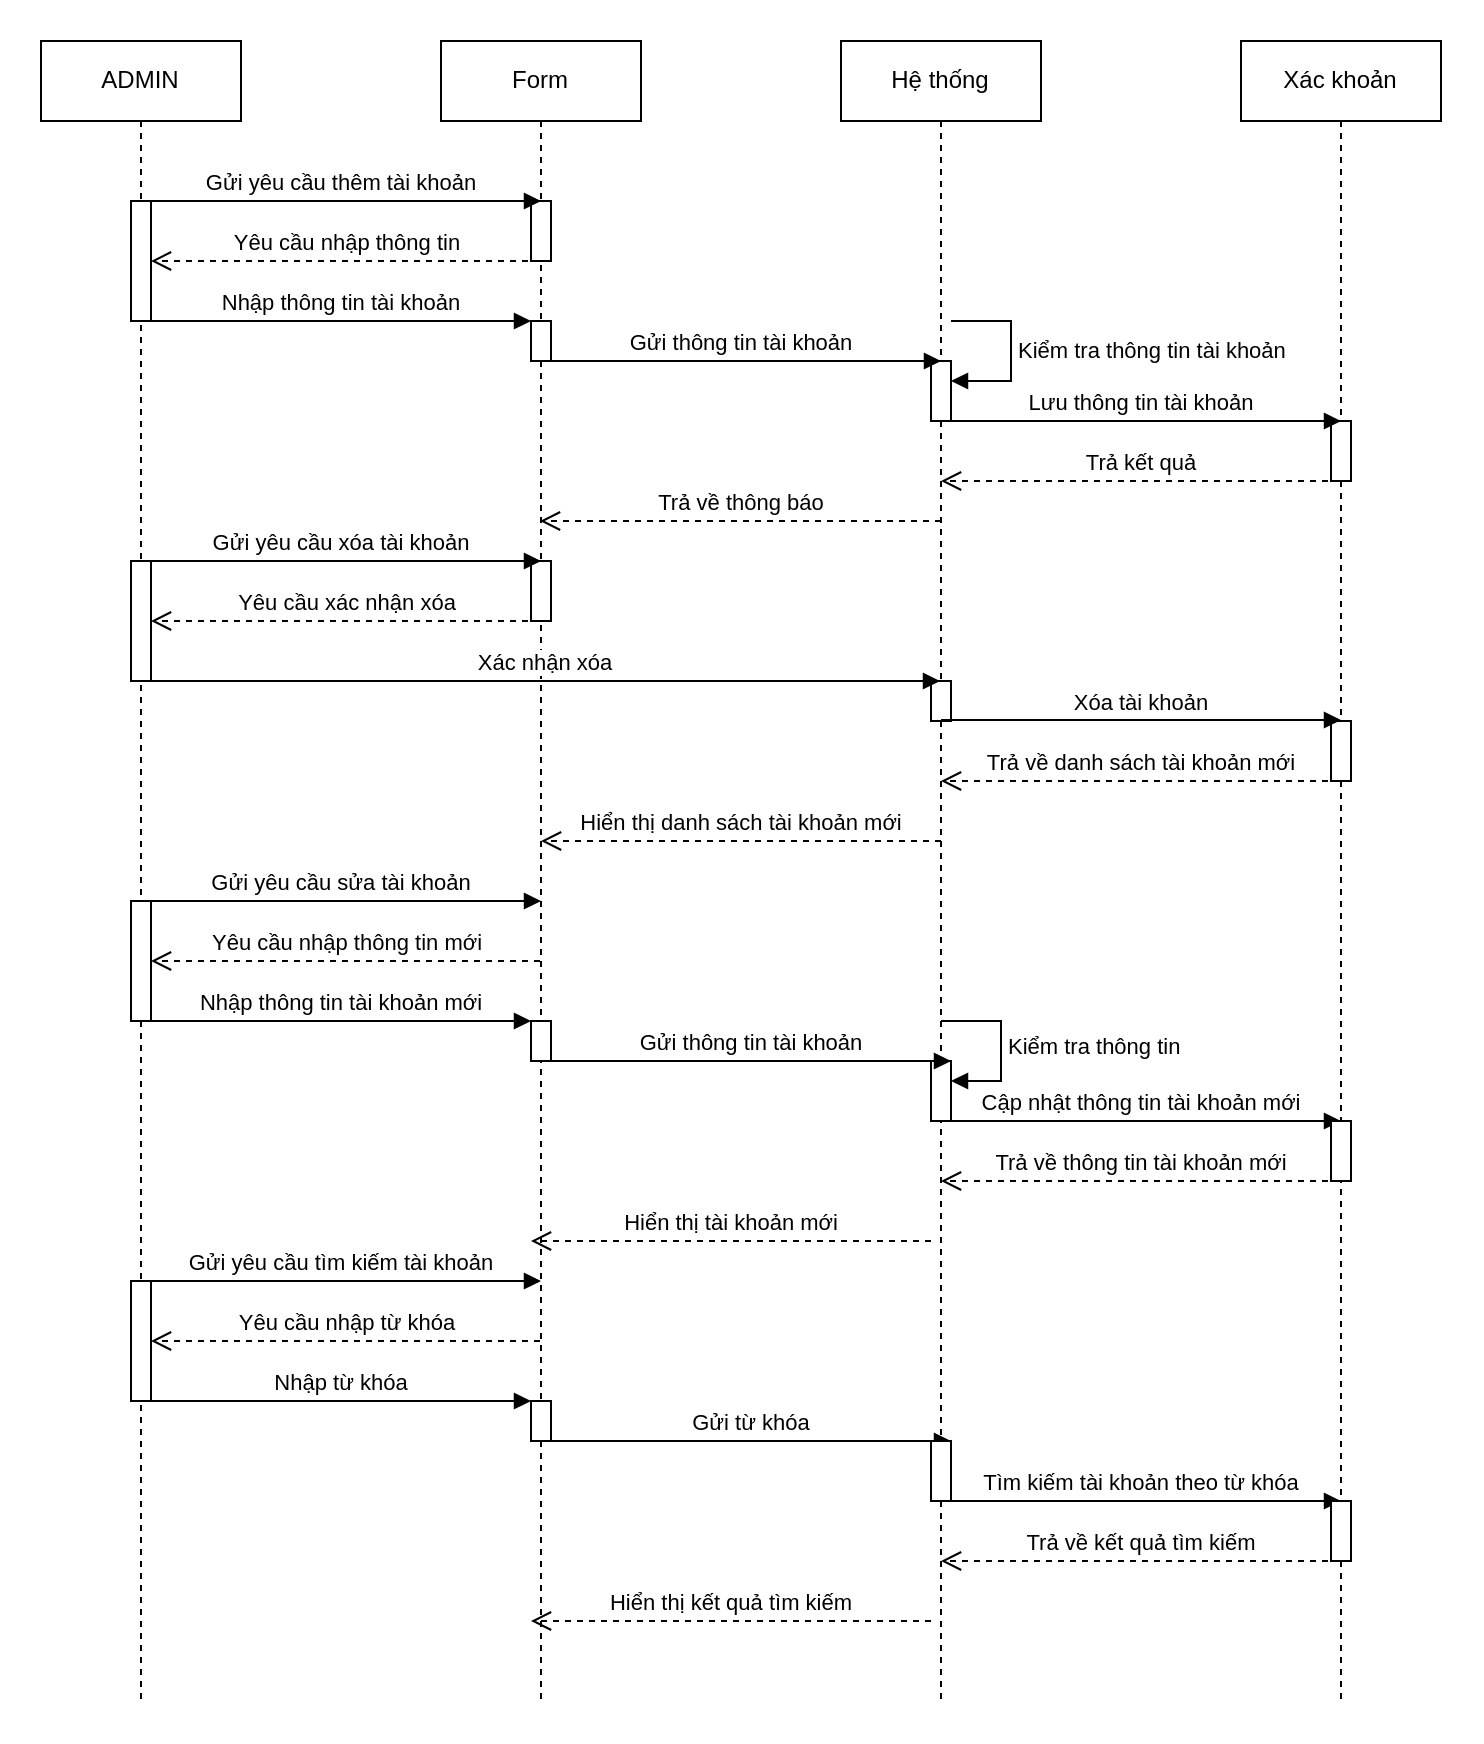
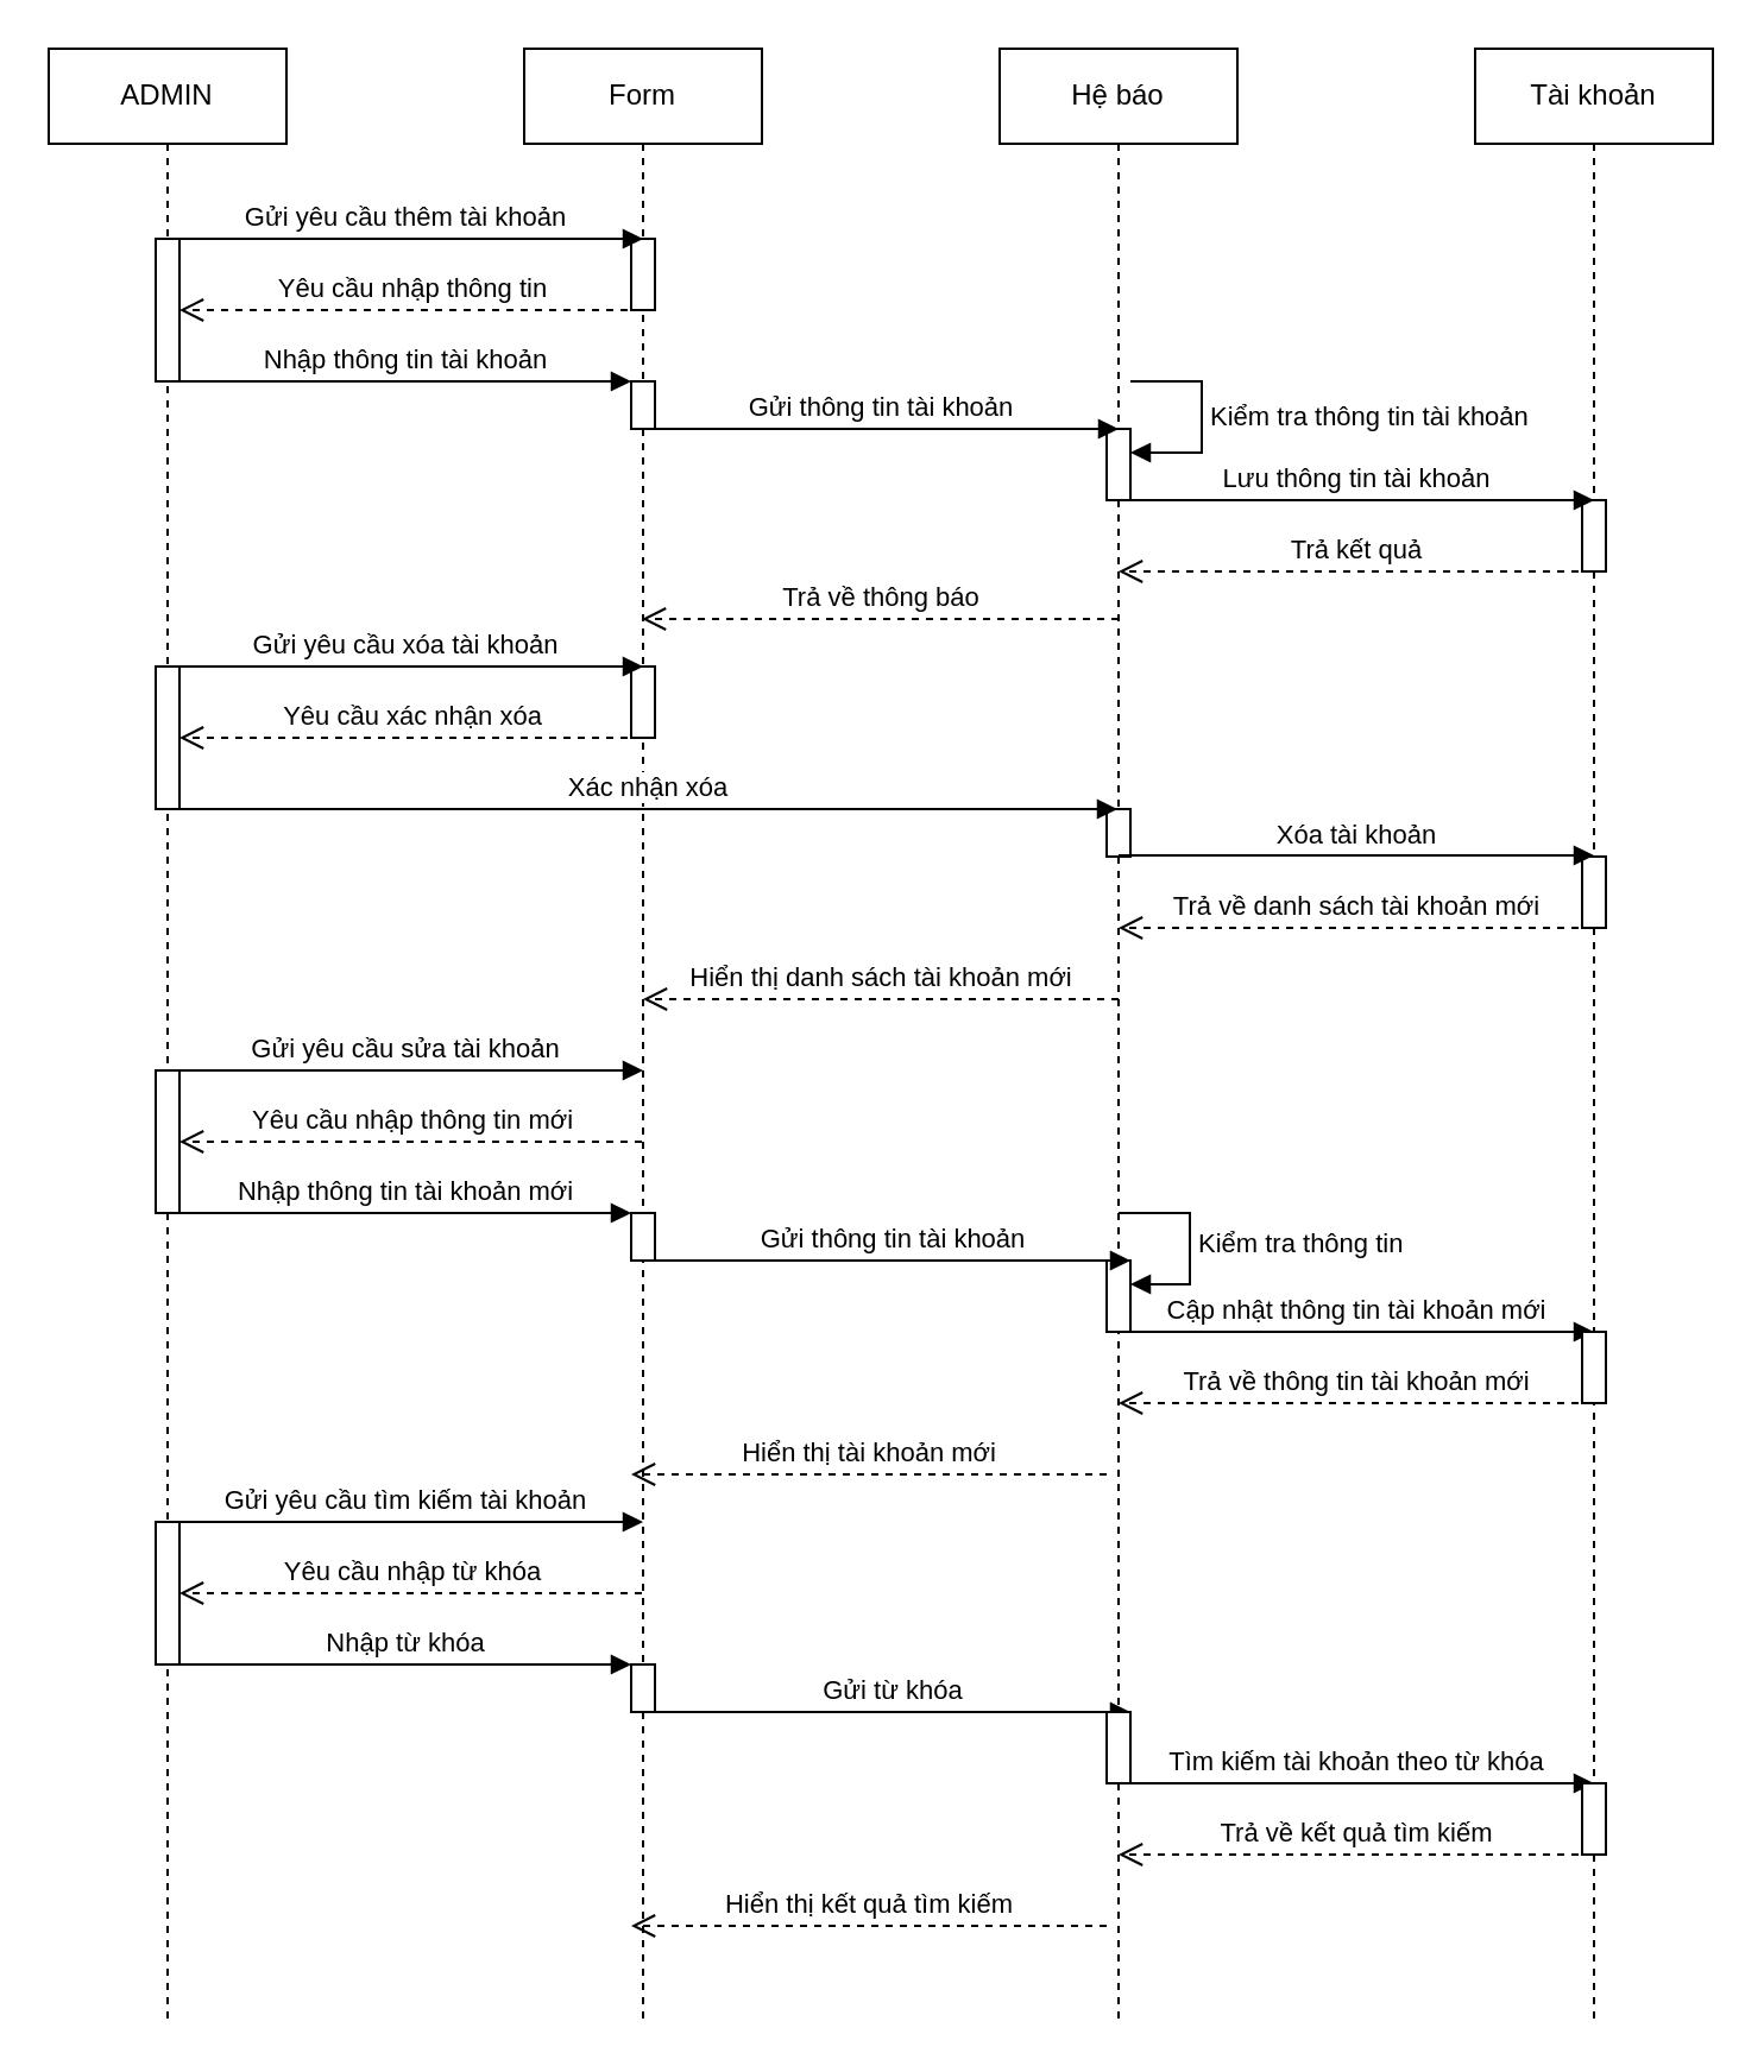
- <mxCell id="9" value="Hệ thống" style="shape=umlLifeline;perimeter=lifelinePerimeter;whiteSpace=wrap;html=1;container=1;dropTarget=0;collapsible=0;recursiveResize=0;outlineConnect=0;portConstraint=eastwest;newEdgeStyle={&quot;curved&quot;:0,&quot;rounded&quot;:0};" vertex="1" parent="1"><mxGeometry x="420" y="20" width="100" height="830" as="geometry" /></mxCell>
+ <mxCell id="9" value="Hệ báo" style="shape=umlLifeline;perimeter=lifelinePerimeter;whiteSpace=wrap;html=1;container=1;dropTarget=0;collapsible=0;recursiveResize=0;outlineConnect=0;portConstraint=eastwest;newEdgeStyle={&quot;curved&quot;:0,&quot;rounded&quot;:0};" vertex="1" parent="1"><mxGeometry x="420" y="20" width="100" height="830" as="geometry" /></mxCell>
- <mxCell id="28" value="Xác khoản" style="shape=umlLifeline;perimeter=lifelinePerimeter;whiteSpace=wrap;html=1;container=1;dropTarget=0;collapsible=0;recursiveResize=0;outlineConnect=0;portConstraint=eastwest;newEdgeStyle={&quot;curved&quot;:0,&quot;rounded&quot;:0};" vertex="1" parent="1"><mxGeometry x="620" y="20" width="100" height="830" as="geometry" /></mxCell>
+ <mxCell id="28" value="Tài khoản" style="shape=umlLifeline;perimeter=lifelinePerimeter;whiteSpace=wrap;html=1;container=1;dropTarget=0;collapsible=0;recursiveResize=0;outlineConnect=0;portConstraint=eastwest;newEdgeStyle={&quot;curved&quot;:0,&quot;rounded&quot;:0};" vertex="1" parent="1"><mxGeometry x="620" y="20" width="100" height="830" as="geometry" /></mxCell>
